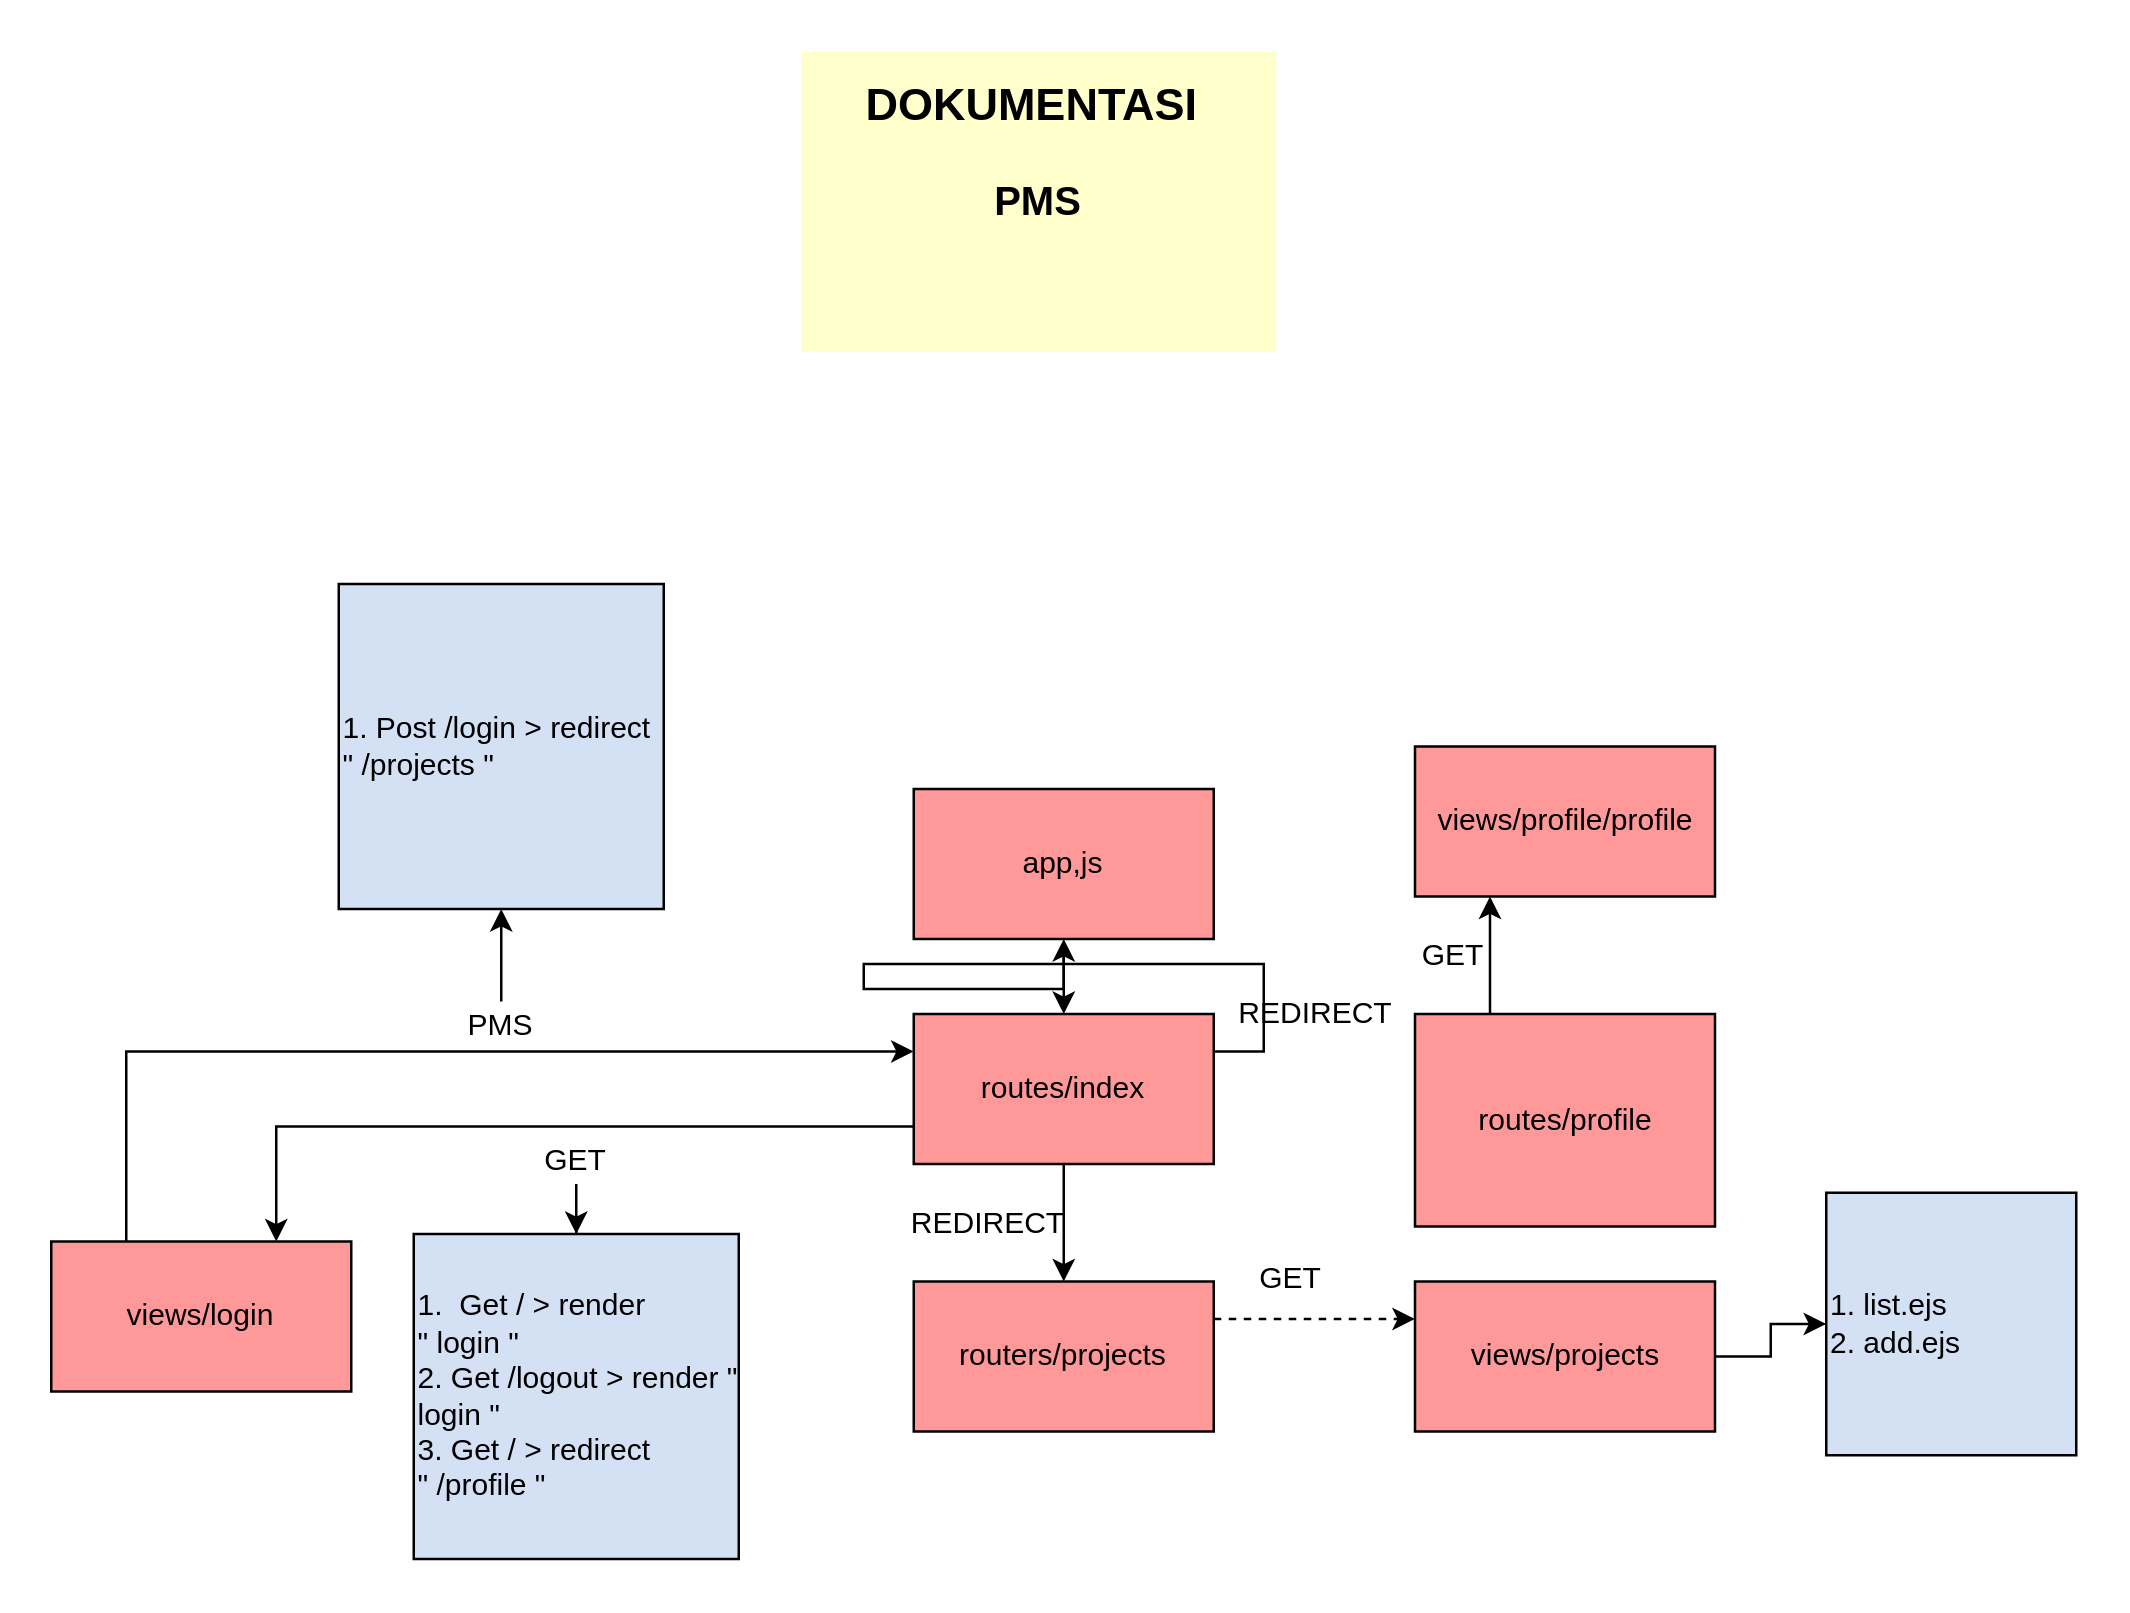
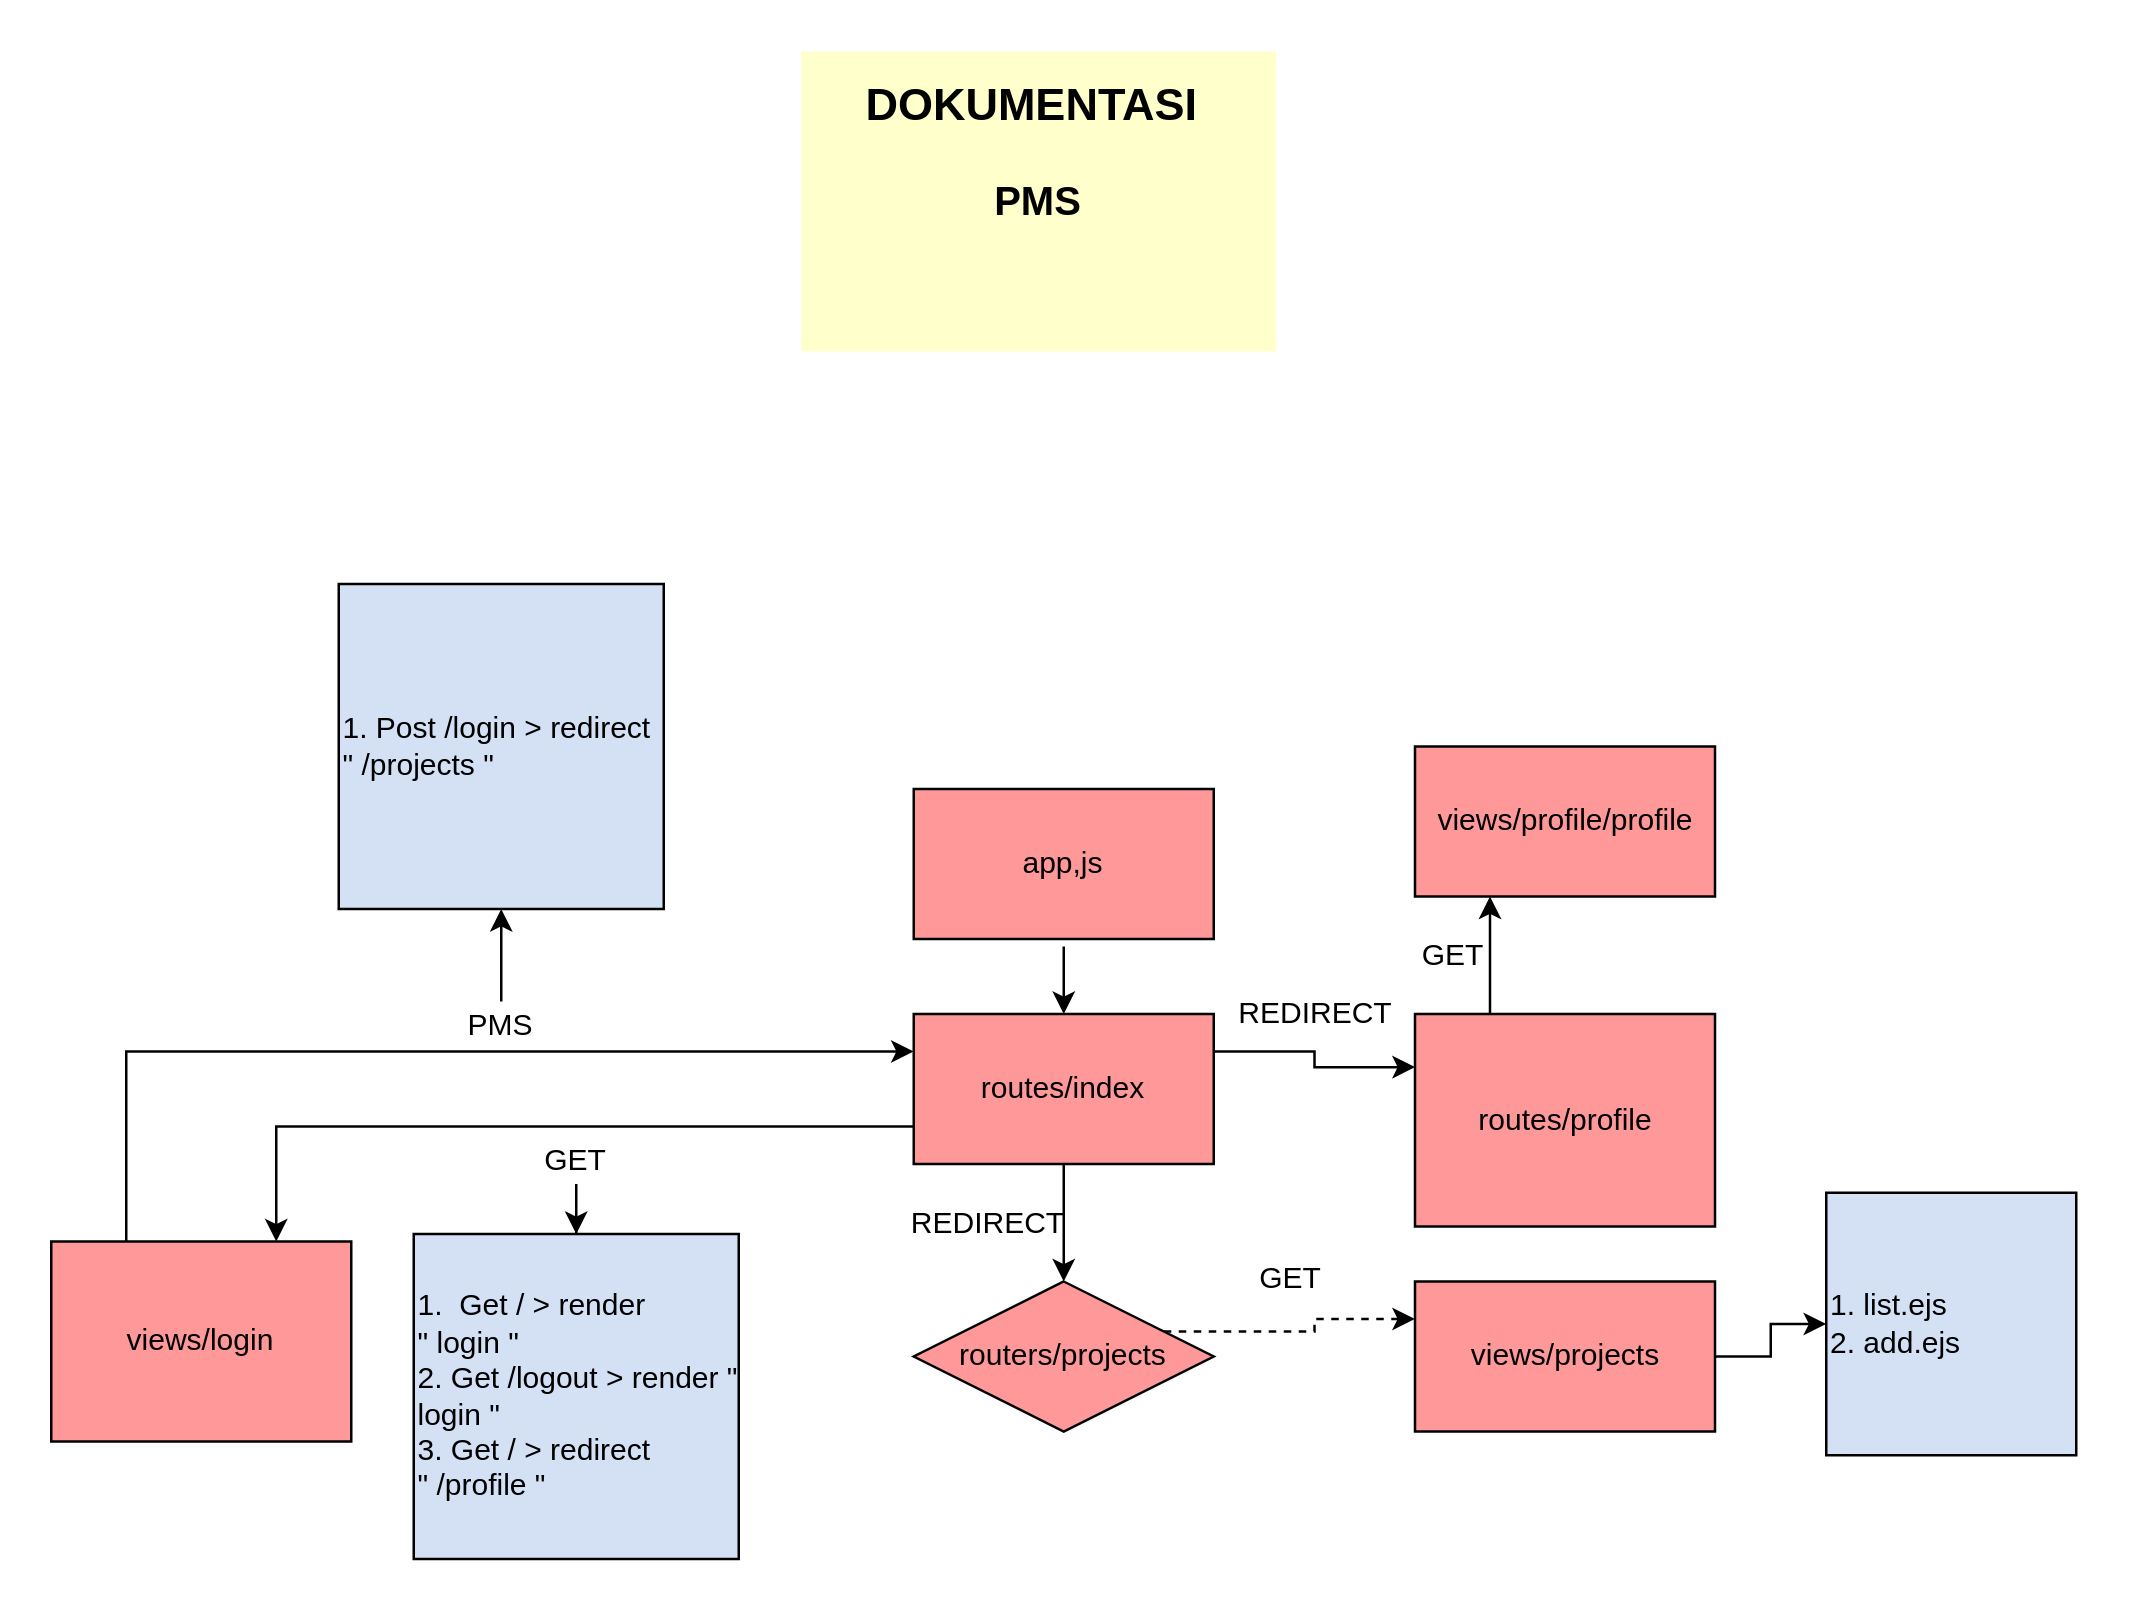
- <mxCell id="5" style="edgeStyle=orthogonalEdgeStyle;rounded=0;orthogonalLoop=1;jettySize=auto;html=1;exitX=1;exitY=0.25;exitDx=0;exitDy=0;" edge="1" parent="1" source="6" target="13"><mxGeometry relative="1" as="geometry" /></mxCell>
+ <mxCell id="5" style="edgeStyle=orthogonalEdgeStyle;rounded=0;orthogonalLoop=1;jettySize=auto;html=1;exitX=1;exitY=0.25;exitDx=0;exitDy=0;entryX=0;entryY=0.25;entryDx=0;entryDy=0;" edge="1" parent="1" source="6" target="21"><mxGeometry relative="1" as="geometry" /></mxCell>
- <mxCell id="8" value="views/login" style="rounded=0;whiteSpace=wrap;html=1;fillColor=#FF9999;" parent="1" vertex="1"><mxGeometry x="20" y="496" width="120" height="60" as="geometry" /></mxCell>
+ <mxCell id="8" value="views/login" style="rounded=0;whiteSpace=wrap;html=1;fillColor=#FF9999;" parent="1" vertex="1"><mxGeometry x="20" y="496" width="120" height="80" as="geometry" /></mxCell>
- <mxCell id="12" value="routers/projects" style="rounded=0;whiteSpace=wrap;html=1;fillColor=#FF9999;" parent="1" vertex="1"><mxGeometry x="365" y="512" width="120" height="60" as="geometry" /></mxCell>
+ <mxCell id="12" value="routers/projects" style="rhombus;whiteSpace=wrap;html=1;fillColor=#FF9999;" parent="1" vertex="1"><mxGeometry x="365" y="512" width="120" height="60" as="geometry" /></mxCell>
